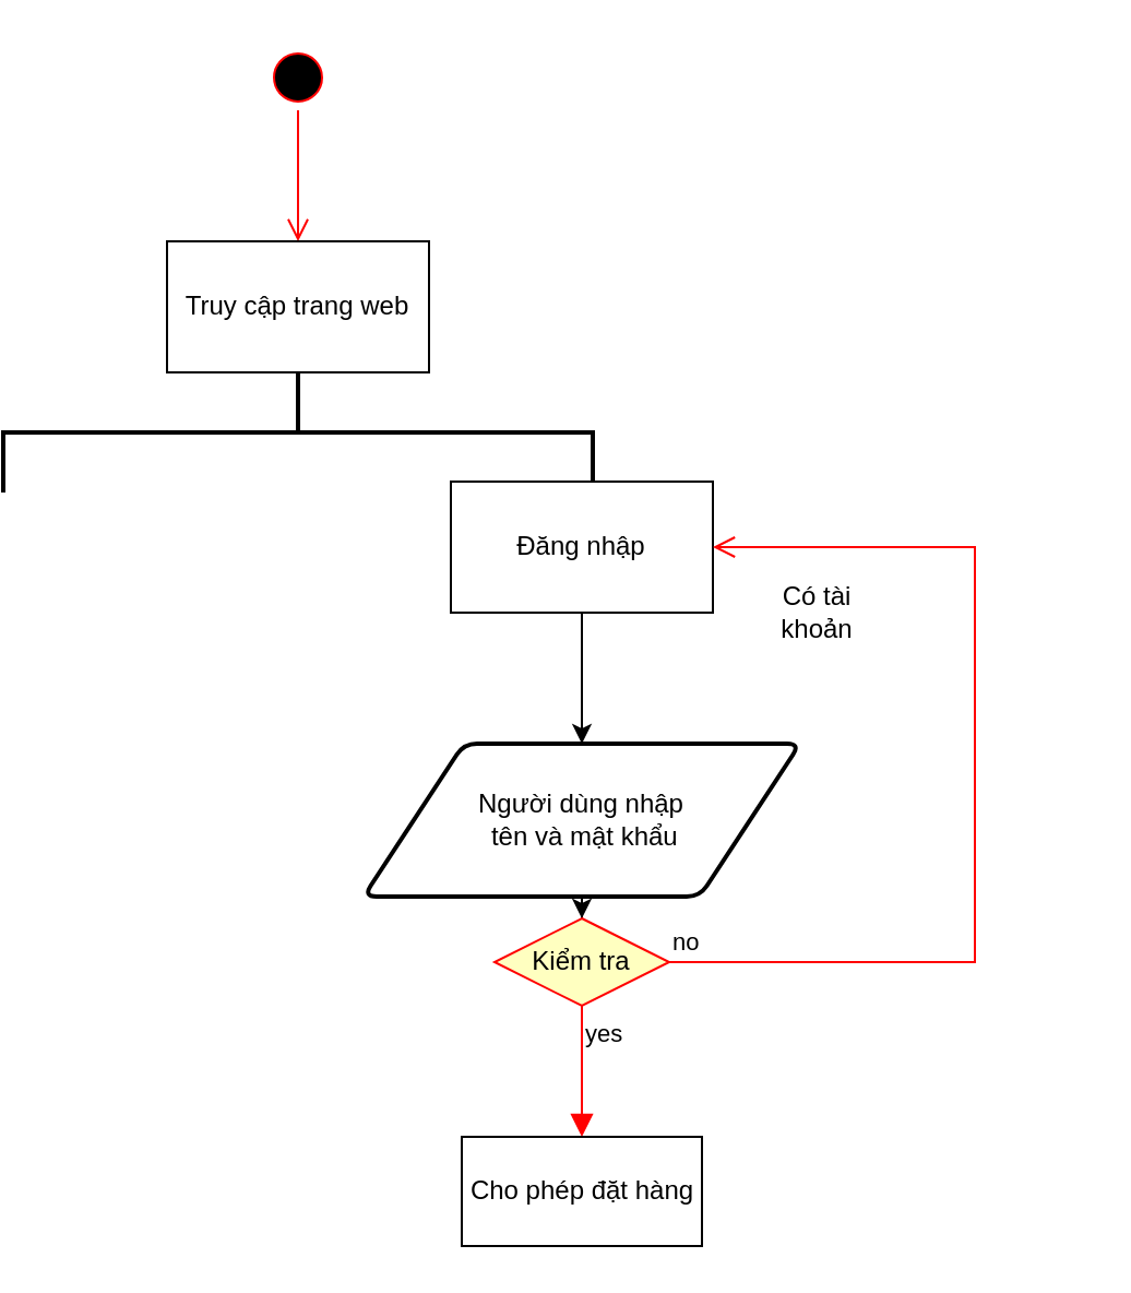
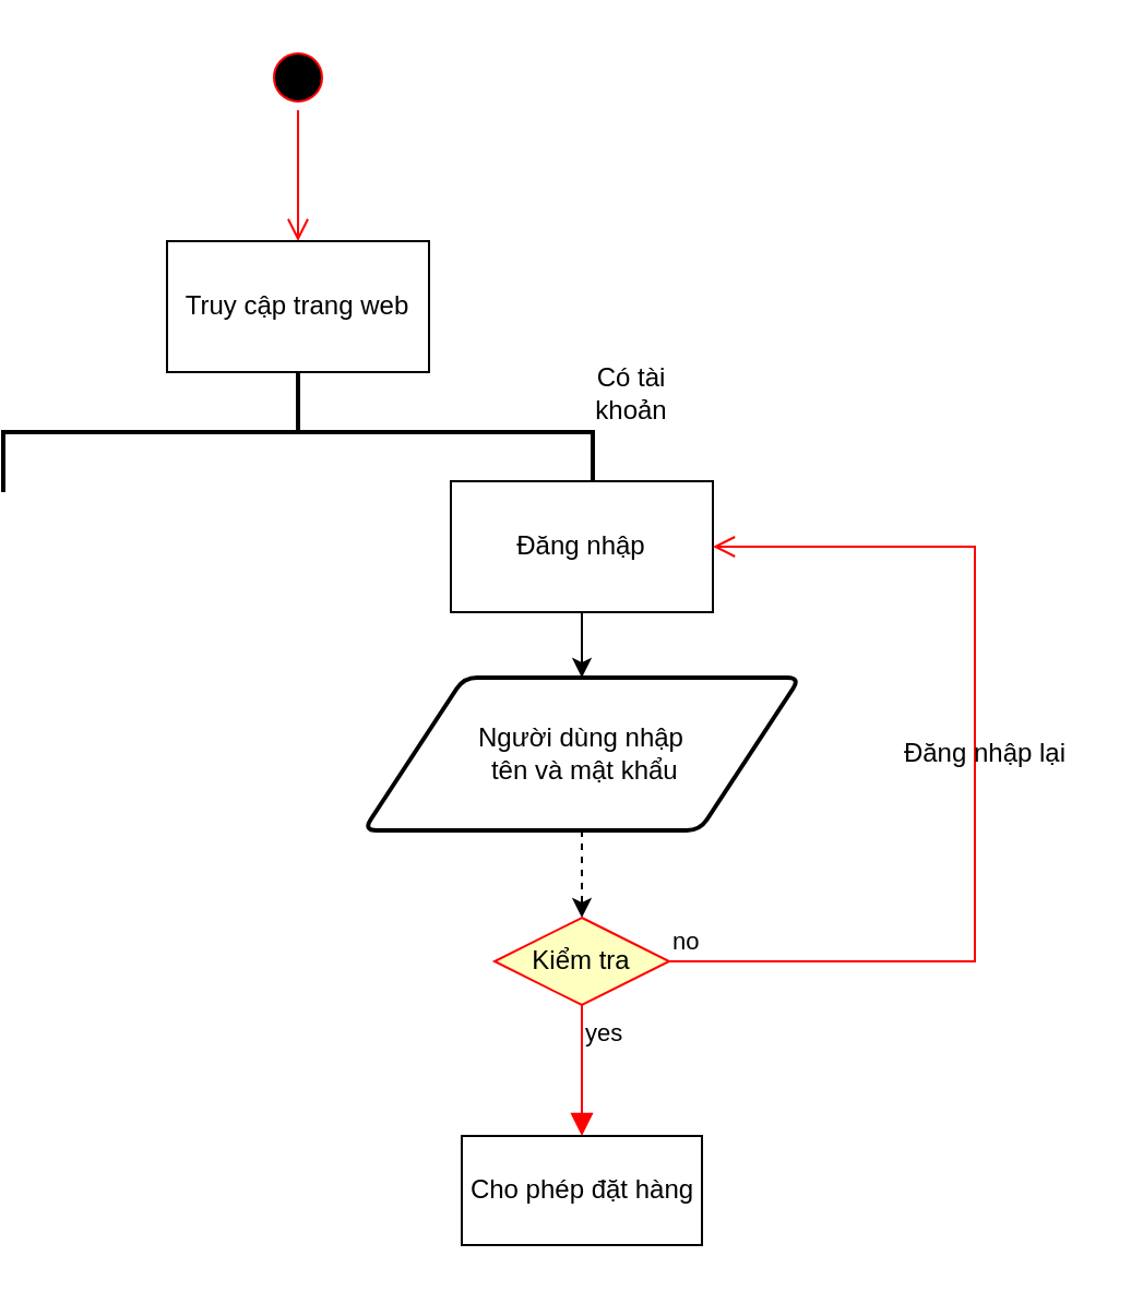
- <mxCell id="14" value="Có tài khoản" style="text;html=1;strokeColor=none;fillColor=none;align=center;verticalAlign=middle;whiteSpace=wrap;rounded=0;" vertex="1" parent="1"><mxGeometry x="287.5" y="265" width="60" height="30" as="geometry" /></mxCell>
+ <mxCell id="14" value="Có tài khoản" style="text;html=1;strokeColor=none;fillColor=none;align=center;verticalAlign=middle;whiteSpace=wrap;rounded=0;" vertex="1" parent="1"><mxGeometry x="202.5" y="165" width="60" height="30" as="geometry" /></mxCell>
+ <mxCell id="15" value="Đăng nhập lại" style="text;html=1;strokeColor=none;fillColor=none;align=center;verticalAlign=middle;whiteSpace=wrap;rounded=0;" vertex="1" parent="1"><mxGeometry x="350" y="315" width="90" height="60" as="geometry" /></mxCell>
- <mxCell id="9" value="Người dùng nhập&lt;br&gt;&amp;nbsp;tên và mật khẩu" style="shape=parallelogram;html=1;strokeWidth=2;perimeter=parallelogramPerimeter;whiteSpace=wrap;rounded=1;arcSize=12;size=0.23;" vertex="1" parent="1"><mxGeometry x="110" y="340" width="200" height="70" as="geometry" /></mxCell>
+ <mxCell id="9" value="Người dùng nhập&lt;br&gt;&amp;nbsp;tên và mật khẩu" style="shape=parallelogram;html=1;strokeWidth=2;perimeter=parallelogramPerimeter;whiteSpace=wrap;rounded=1;arcSize=12;size=0.23;" vertex="1" parent="1"><mxGeometry x="110" y="310" width="200" height="70" as="geometry" /></mxCell>
